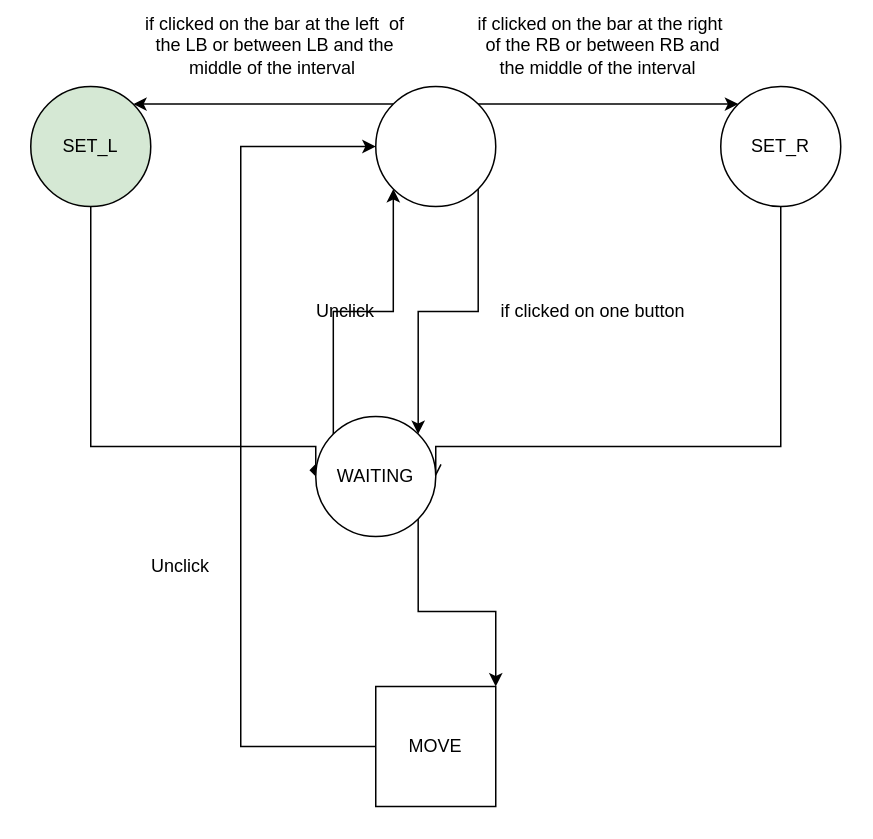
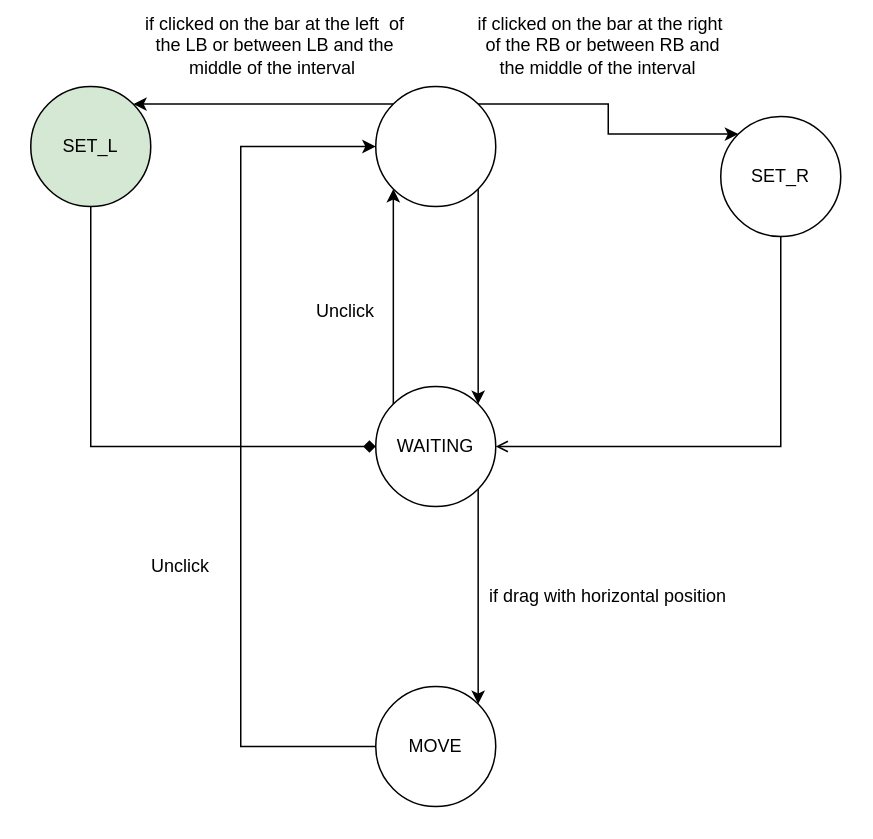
- <mxCell id="7" value="SET_R" style="ellipse;whiteSpace=wrap;html=1;aspect=fixed;" vertex="1" parent="1"><mxGeometry x="480" y="57" width="80" height="80" as="geometry" /></mxCell>
+ <mxCell id="7" value="SET_R" style="ellipse;whiteSpace=wrap;html=1;aspect=fixed;" vertex="1" parent="1"><mxGeometry x="480" y="77" width="80" height="80" as="geometry" /></mxCell>
- <mxCell id="15" value="if clicked on one button" style="text;html=1;strokeColor=none;fillColor=none;align=center;verticalAlign=middle;whiteSpace=wrap;rounded=0;" vertex="1" parent="1"><mxGeometry x="320" y="177" width="150" height="60" as="geometry" /></mxCell>
- <mxCell id="12" value="WAITING" style="ellipse;whiteSpace=wrap;html=1;aspect=fixed;" vertex="1" parent="1"><mxGeometry x="210" y="277" width="80" height="80" as="geometry" /></mxCell>
+ <mxCell id="12" value="WAITING" style="ellipse;whiteSpace=wrap;html=1;aspect=fixed;" vertex="1" parent="1"><mxGeometry x="250" y="257" width="80" height="80" as="geometry" /></mxCell>
+ <mxCell id="17" value="if drag with horizontal position" style="text;html=1;strokeColor=none;fillColor=none;align=center;verticalAlign=middle;whiteSpace=wrap;rounded=0;" vertex="1" parent="1"><mxGeometry x="320" y="387" width="170" height="20" as="geometry" /></mxCell>
- <mxCell id="14" value="MOVE" style="whiteSpace=wrap;html=1;aspect=fixed;rounded=0;" vertex="1" parent="1"><mxGeometry x="250" y="457" width="80" height="80" as="geometry" /></mxCell>
+ <mxCell id="14" value="MOVE" style="ellipse;whiteSpace=wrap;html=1;aspect=fixed;" vertex="1" parent="1"><mxGeometry x="250" y="457" width="80" height="80" as="geometry" /></mxCell>
